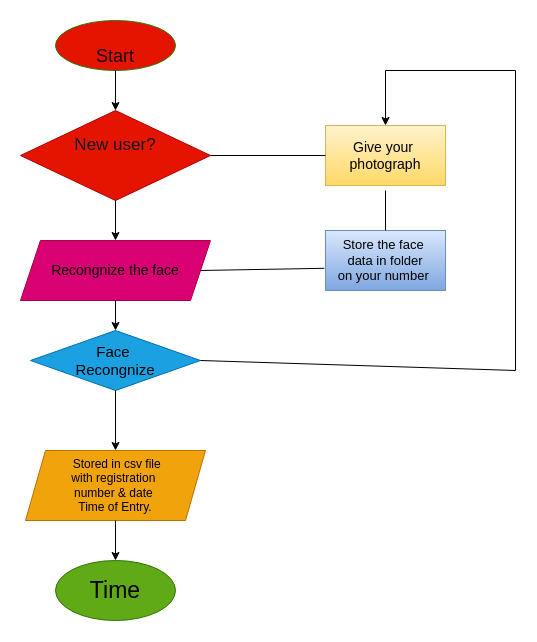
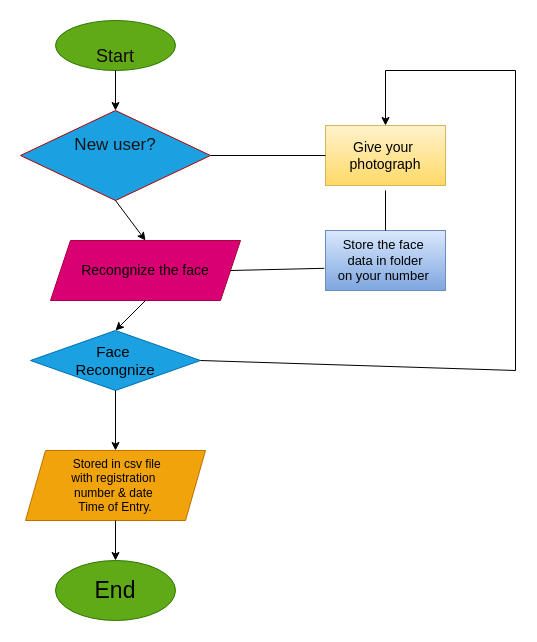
- <mxCell id="2" value="&lt;div&gt;&lt;br&gt;&lt;/div&gt;&lt;div&gt;Start&lt;/div&gt;" style="ellipse;whiteSpace=wrap;html=1;fillColor=#e51400;fontColor=light-dark(#150909, #121212);strokeColor=#2D7600;fontStyle=0;fontSize=18;" vertex="1" parent="1"><mxGeometry x="55" y="20" width="120" height="50" as="geometry" /></mxCell>
+ <mxCell id="2" value="&lt;div&gt;&lt;br&gt;&lt;/div&gt;&lt;div&gt;Start&lt;/div&gt;" style="ellipse;whiteSpace=wrap;html=1;fillColor=#60a917;fontColor=light-dark(#150909, #121212);strokeColor=#2D7600;fontStyle=0;fontSize=18;" vertex="1" parent="1"><mxGeometry x="55" y="20" width="120" height="50" as="geometry" /></mxCell>
- <mxCell id="3" value="New user?&lt;div&gt;&lt;br&gt;&lt;/div&gt;" style="rhombus;whiteSpace=wrap;html=1;fillColor=#e51400;fontColor=light-dark(#151414, #121212);strokeColor=#B20000;fontSize=17;" vertex="1" parent="1"><mxGeometry x="20" y="110" width="190" height="90" as="geometry" /></mxCell>
+ <mxCell id="3" value="New user?&lt;div&gt;&lt;br&gt;&lt;/div&gt;" style="rhombus;whiteSpace=wrap;html=1;fillColor=#1ba1e2;fontColor=light-dark(#151414, #121212);strokeColor=#B20000;fontSize=17;" vertex="1" parent="1"><mxGeometry x="20" y="110" width="190" height="90" as="geometry" /></mxCell>
- <mxCell id="6" value="Recongnize the face" style="shape=parallelogram;perimeter=parallelogramPerimeter;whiteSpace=wrap;html=1;fixedSize=1;fillColor=#d80073;fontColor=#000000;strokeColor=#A50040;fontSize=14;" vertex="1" parent="1"><mxGeometry x="20" y="240" width="190" height="60" as="geometry" /></mxCell>
+ <mxCell id="6" value="Recongnize the face" style="shape=parallelogram;perimeter=parallelogramPerimeter;whiteSpace=wrap;html=1;fixedSize=1;fillColor=#d80073;fontColor=#000000;strokeColor=#A50040;fontSize=14;" vertex="1" parent="1"><mxGeometry x="50" y="240" width="190" height="60" as="geometry" /></mxCell>
- <mxCell id="9" value="&lt;font style=&quot;font-size: 23px; color: rgb(0, 0, 0);&quot;&gt;Time&lt;/font&gt;" style="ellipse;whiteSpace=wrap;html=1;fillColor=#60a917;fontColor=#ffffff;strokeColor=#2D7600;" vertex="1" parent="1"><mxGeometry x="55" y="560" width="120" height="60" as="geometry" /></mxCell>
+ <mxCell id="9" value="&lt;font style=&quot;font-size: 23px; color: rgb(0, 0, 0);&quot;&gt;End&lt;/font&gt;" style="ellipse;whiteSpace=wrap;html=1;fillColor=#60a917;fontColor=#ffffff;strokeColor=#2D7600;" vertex="1" parent="1"><mxGeometry x="55" y="560" width="120" height="60" as="geometry" /></mxCell>
